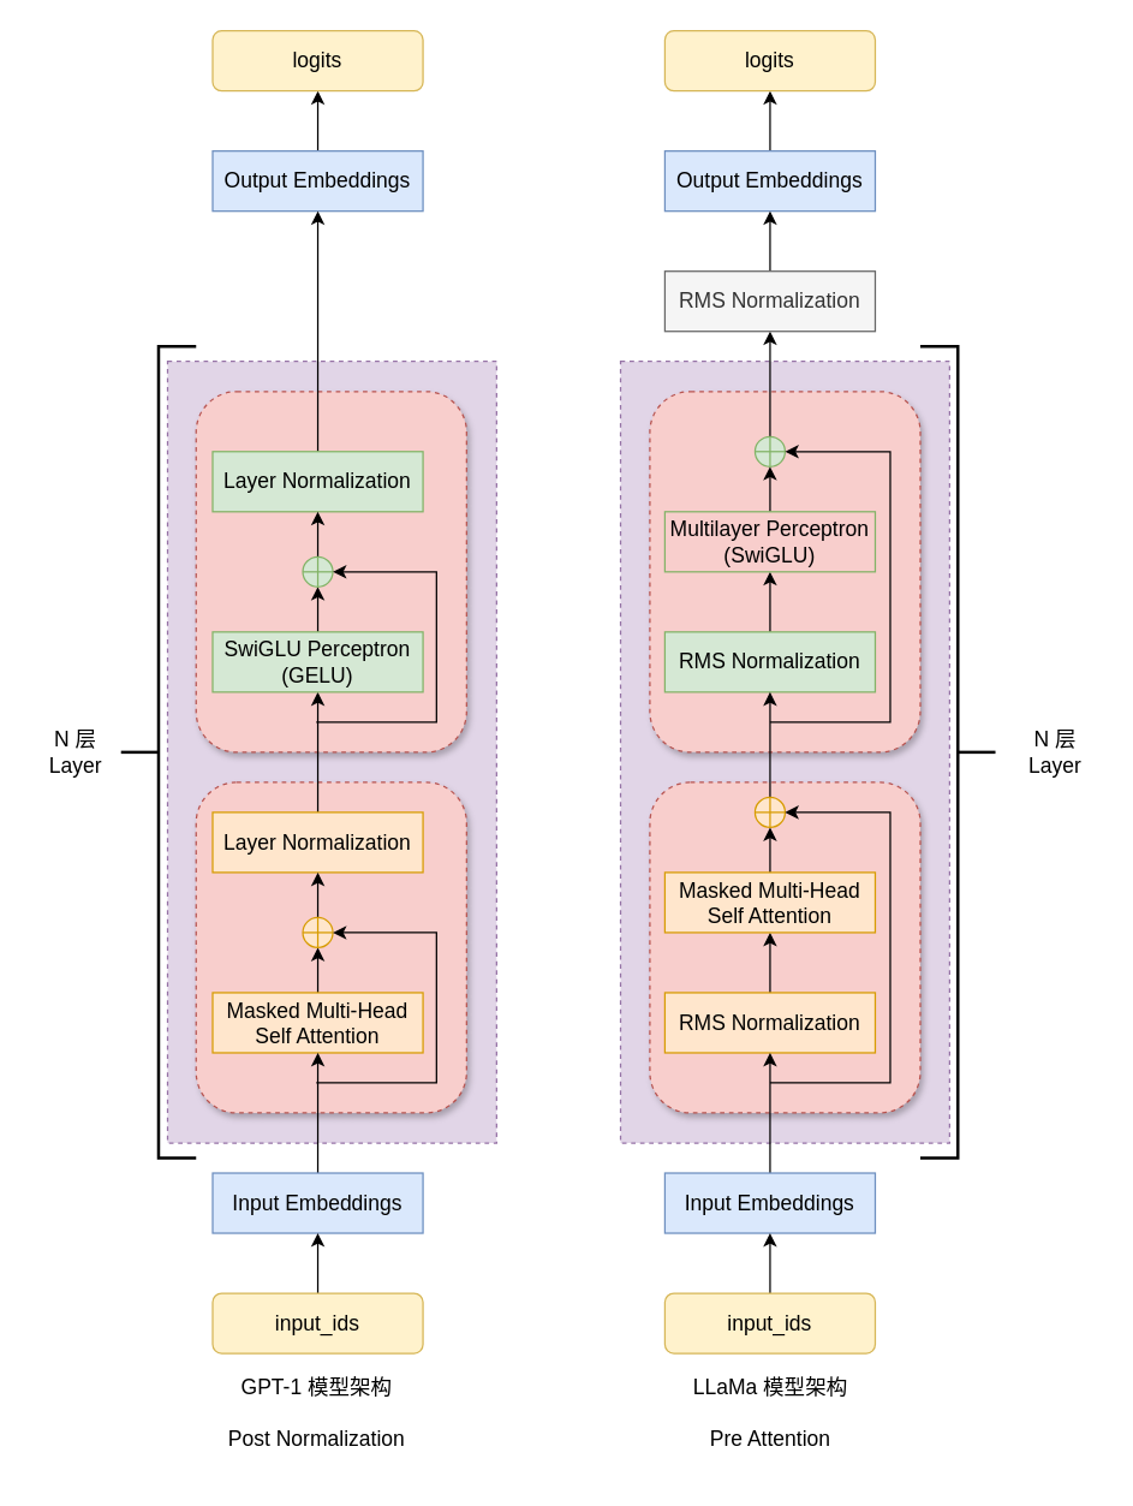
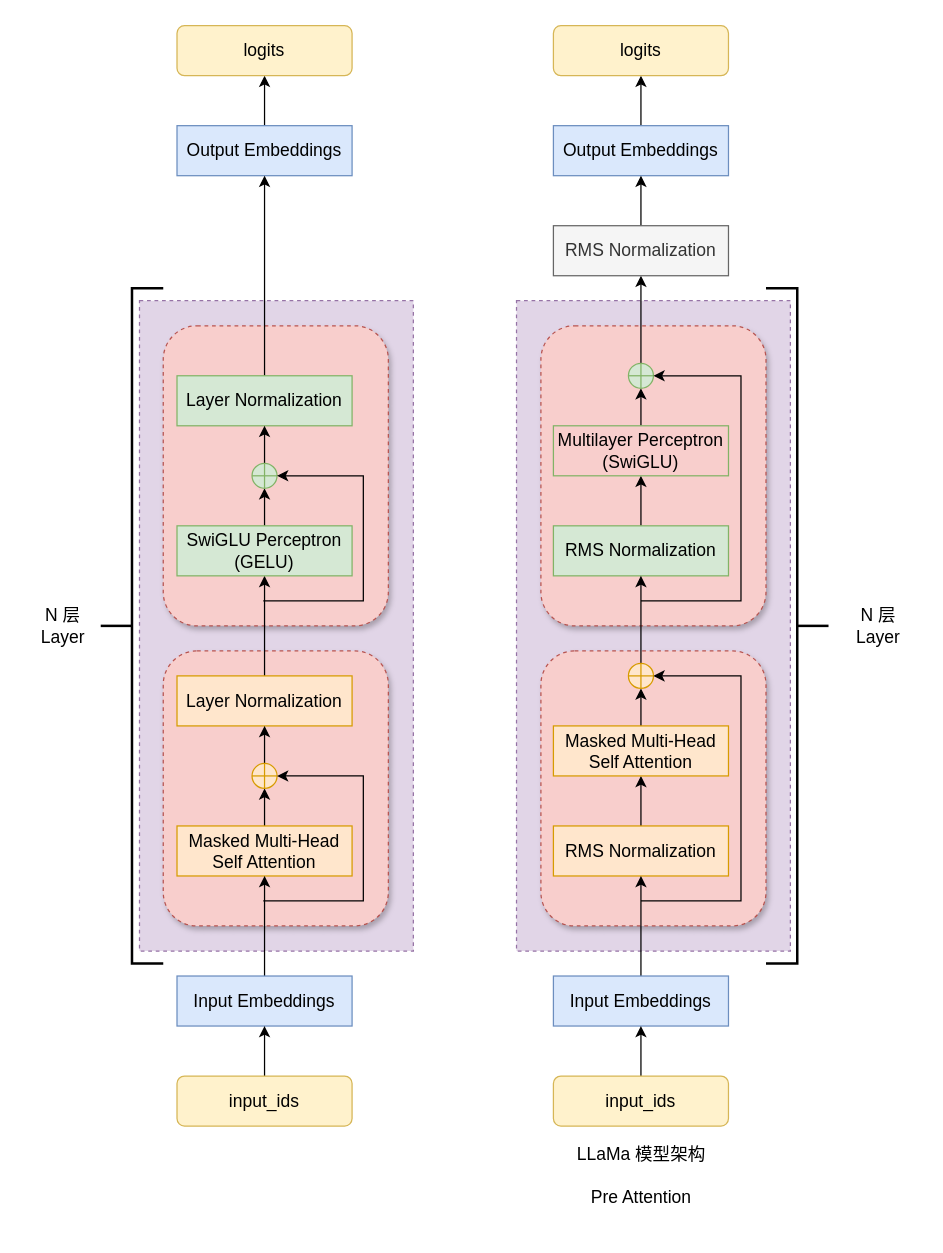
- <mxCell id="54" value="&lt;div style=&quot;font-size: 14px;&quot;&gt;GPT-1 模型架构&lt;/div&gt;&lt;div style=&quot;font-size: 14px;&quot;&gt;&lt;br&gt;&lt;/div&gt;&lt;div style=&quot;font-size: 14px;&quot;&gt;Post Normalization&lt;br&gt;&lt;/div&gt;" style="text;html=1;align=center;verticalAlign=middle;whiteSpace=wrap;rounded=0;fontSize=14;" parent="1" vertex="1"><mxGeometry x="124.5" y="900" width="171" height="80" as="geometry" /></mxCell>
